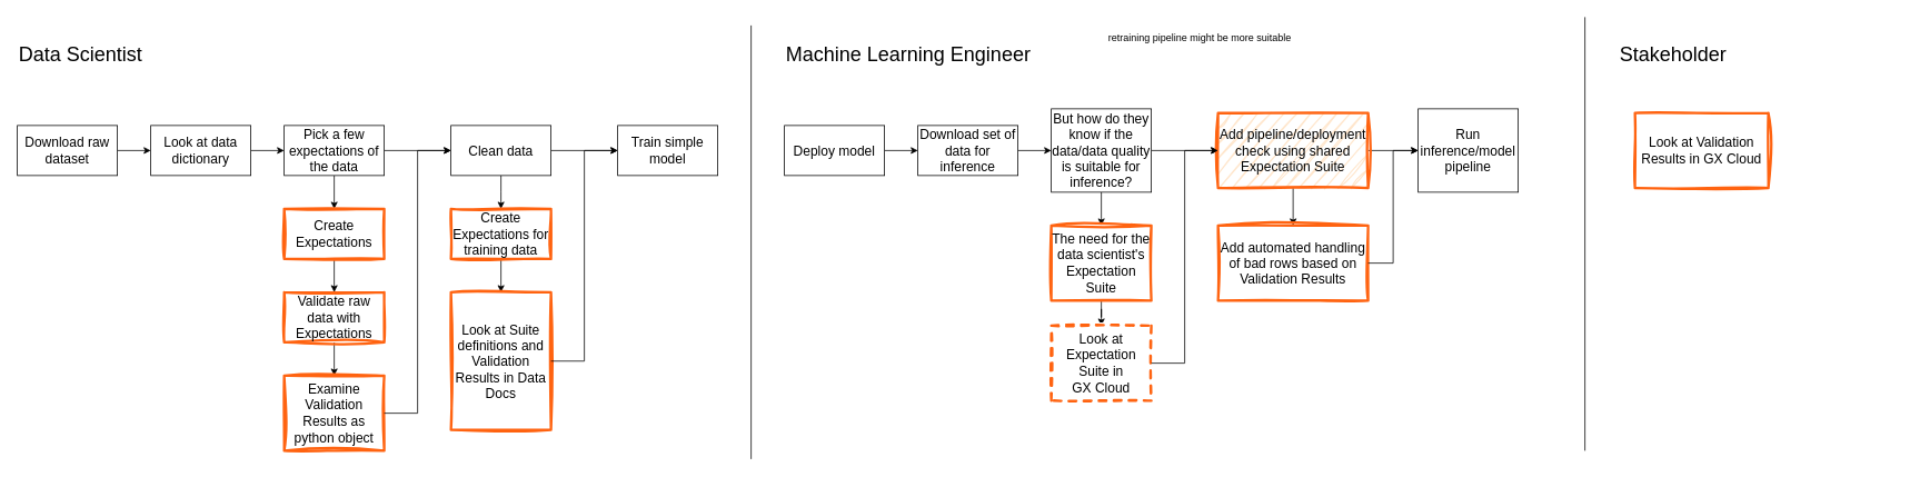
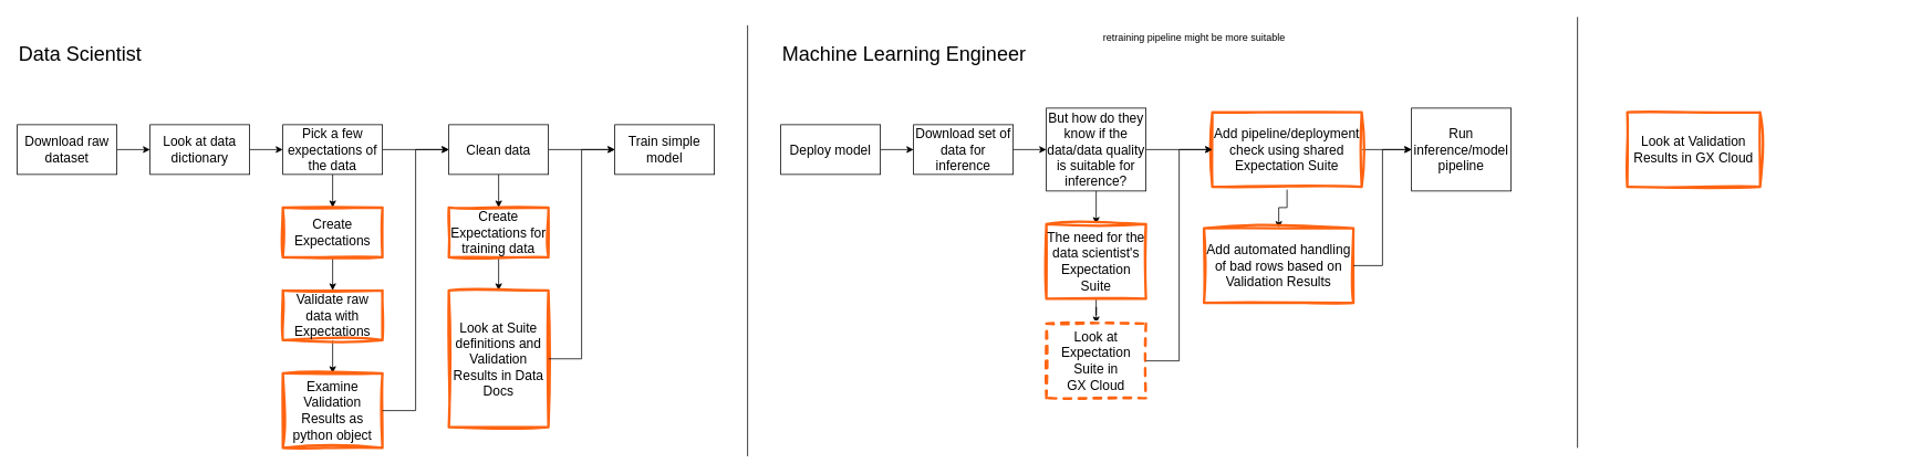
- <mxCell id="37" value="Stakeholder" style="text;html=1;align=left;verticalAlign=middle;whiteSpace=wrap;rounded=0;fontSize=24;" vertex="1" parent="1"><mxGeometry x="1940" y="50" width="340" height="30" as="geometry" /></mxCell>
- <mxCell id="41" value="Add pipeline/deployment check using shared Expectation Suite" style="rounded=0;whiteSpace=wrap;html=1;fontSize=16;strokeColor=#FF6310;strokeWidth=3;sketch=1;curveFitting=1;jiggle=2;fillColor=#ffe6cc;" vertex="1" parent="1"><mxGeometry x="1460" y="135" width="180" height="90" as="geometry" /></mxCell>
+ <mxCell id="41" value="Add pipeline/deployment check using shared Expectation Suite" style="rounded=0;whiteSpace=wrap;html=1;fontSize=16;strokeColor=#FF6310;strokeWidth=3;sketch=1;curveFitting=1;jiggle=2;" vertex="1" parent="1"><mxGeometry x="1460" y="135" width="180" height="90" as="geometry" /></mxCell>
- <mxCell id="43" value="Add automated handling of bad rows based on Validation Results" style="rounded=0;whiteSpace=wrap;html=1;fontSize=16;strokeColor=#FF6310;strokeWidth=3;sketch=1;curveFitting=1;jiggle=2;" vertex="1" parent="1"><mxGeometry x="1460" y="270" width="180" height="90" as="geometry" /></mxCell>
+ <mxCell id="43" value="Add automated handling of bad rows based on Validation Results" style="rounded=0;whiteSpace=wrap;html=1;fontSize=16;strokeColor=#FF6310;strokeWidth=3;sketch=1;curveFitting=1;jiggle=2;" vertex="1" parent="1"><mxGeometry x="1450" y="275" width="180" height="90" as="geometry" /></mxCell>
